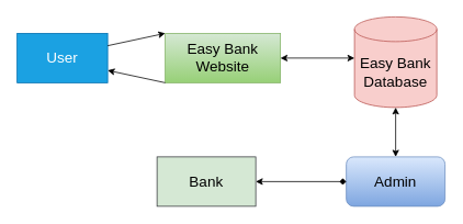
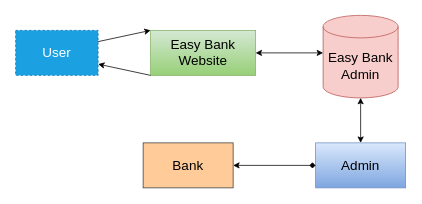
- <mxCell id="2" value="&lt;font style=&quot;font-size: 18px&quot;&gt;User&lt;/font&gt;" style="rounded=0;whiteSpace=wrap;html=1;fillColor=#1ba1e2;strokeColor=#006EAF;fontColor=#ffffff;" vertex="1" parent="1"><mxGeometry x="20" y="40" width="110" height="60" as="geometry" /></mxCell>
+ <mxCell id="2" value="&lt;font style=&quot;font-size: 18px&quot;&gt;User&lt;/font&gt;" style="rounded=0;whiteSpace=wrap;html=1;fillColor=#1ba1e2;strokeColor=#006EAF;fontColor=#ffffff;dashed=1;" vertex="1" parent="1"><mxGeometry x="20" y="40" width="110" height="60" as="geometry" /></mxCell>
- <mxCell id="4" value="&lt;font style=&quot;font-size: 18px&quot;&gt;Easy Bank Database&lt;/font&gt;" style="shape=cylinder3;whiteSpace=wrap;html=1;boundedLbl=1;backgroundOutline=1;size=15;fillColor=#f8cecc;strokeColor=#b85450;" vertex="1" parent="1"><mxGeometry x="430" y="20" width="100" height="110" as="geometry" /></mxCell>
+ <mxCell id="4" value="&lt;font style=&quot;font-size: 18px&quot;&gt;Easy Bank Admin&lt;/font&gt;" style="shape=cylinder3;whiteSpace=wrap;html=1;boundedLbl=1;backgroundOutline=1;size=15;fillColor=#f8cecc;strokeColor=#b85450;" vertex="1" parent="1"><mxGeometry x="430" y="20" width="100" height="110" as="geometry" /></mxCell>
- <mxCell id="6" value="&lt;font style=&quot;font-size: 18px&quot;&gt;Bank&lt;/font&gt;" style="rounded=0;whiteSpace=wrap;html=1;fillColor=#d5e8d4;strokeColor=#36393d;" vertex="1" parent="1"><mxGeometry x="190" y="190" width="120" height="60" as="geometry" /></mxCell>
+ <mxCell id="6" value="&lt;font style=&quot;font-size: 18px&quot;&gt;Bank&lt;/font&gt;" style="rounded=0;whiteSpace=wrap;html=1;fillColor=#ffcc99;strokeColor=#36393d;" vertex="1" parent="1"><mxGeometry x="190" y="190" width="120" height="60" as="geometry" /></mxCell>
- <mxCell id="5" value="&lt;font style=&quot;font-size: 18px&quot;&gt;Admin&lt;/font&gt;" style="whiteSpace=wrap;html=1;fillColor=#dae8fc;strokeColor=#6c8ebf;gradientColor=#7ea6e0;rounded=1;" vertex="1" parent="1"><mxGeometry x="420" y="190" width="120" height="60" as="geometry" /></mxCell>
+ <mxCell id="5" value="&lt;font style=&quot;font-size: 18px&quot;&gt;Admin&lt;/font&gt;" style="rounded=0;whiteSpace=wrap;html=1;fillColor=#dae8fc;strokeColor=#6c8ebf;gradientColor=#7ea6e0;" vertex="1" parent="1"><mxGeometry x="420" y="190" width="120" height="60" as="geometry" /></mxCell>
